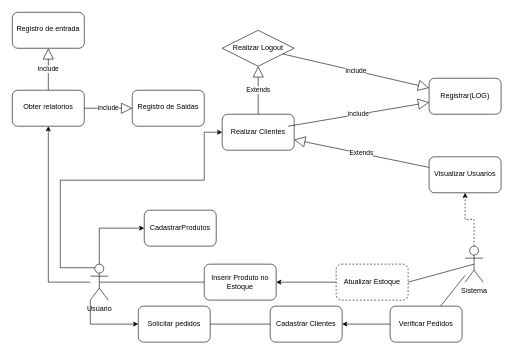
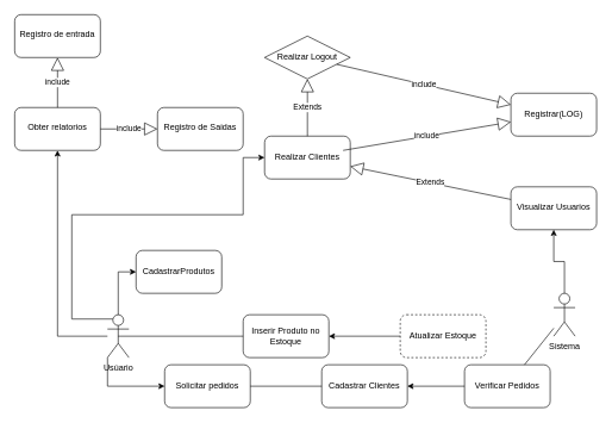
- <mxCell id="14" value="" style="edgeStyle=orthogonalEdgeStyle;rounded=0;orthogonalLoop=1;jettySize=auto;html=1;dashed=1;" edge="1" parent="1" source="15" target="18"><mxGeometry relative="1" as="geometry" /></mxCell>
+ <mxCell id="14" value="" style="edgeStyle=orthogonalEdgeStyle;rounded=0;orthogonalLoop=1;jettySize=auto;html=1;" edge="1" parent="1" source="15" target="18"><mxGeometry relative="1" as="geometry" /></mxCell>
- <mxCell id="11" value="CadastrarProdutos" style="rounded=1;whiteSpace=wrap;html=1;verticalAlign=middle;" vertex="1" parent="1"><mxGeometry x="240" y="350" width="120" height="60" as="geometry" /></mxCell>
+ <mxCell id="11" value="CadastrarProdutos" style="rounded=1;whiteSpace=wrap;html=1;verticalAlign=middle;" vertex="1" parent="1"><mxGeometry x="190" y="350" width="120" height="60" as="geometry" /></mxCell>
- <mxCell id="31" value="" style="endArrow=none;html=1;rounded=0;entryX=0.5;entryY=0.5;entryDx=0;entryDy=0;entryPerimeter=0;exitX=1;exitY=0.5;exitDx=0;exitDy=0;" edge="1" parent="1" source="7" target="15"><mxGeometry relative="1" as="geometry"><mxPoint x="738" y="520" as="sourcePoint" /><mxPoint x="770" y="465" as="targetPoint" /></mxGeometry></mxCell>
